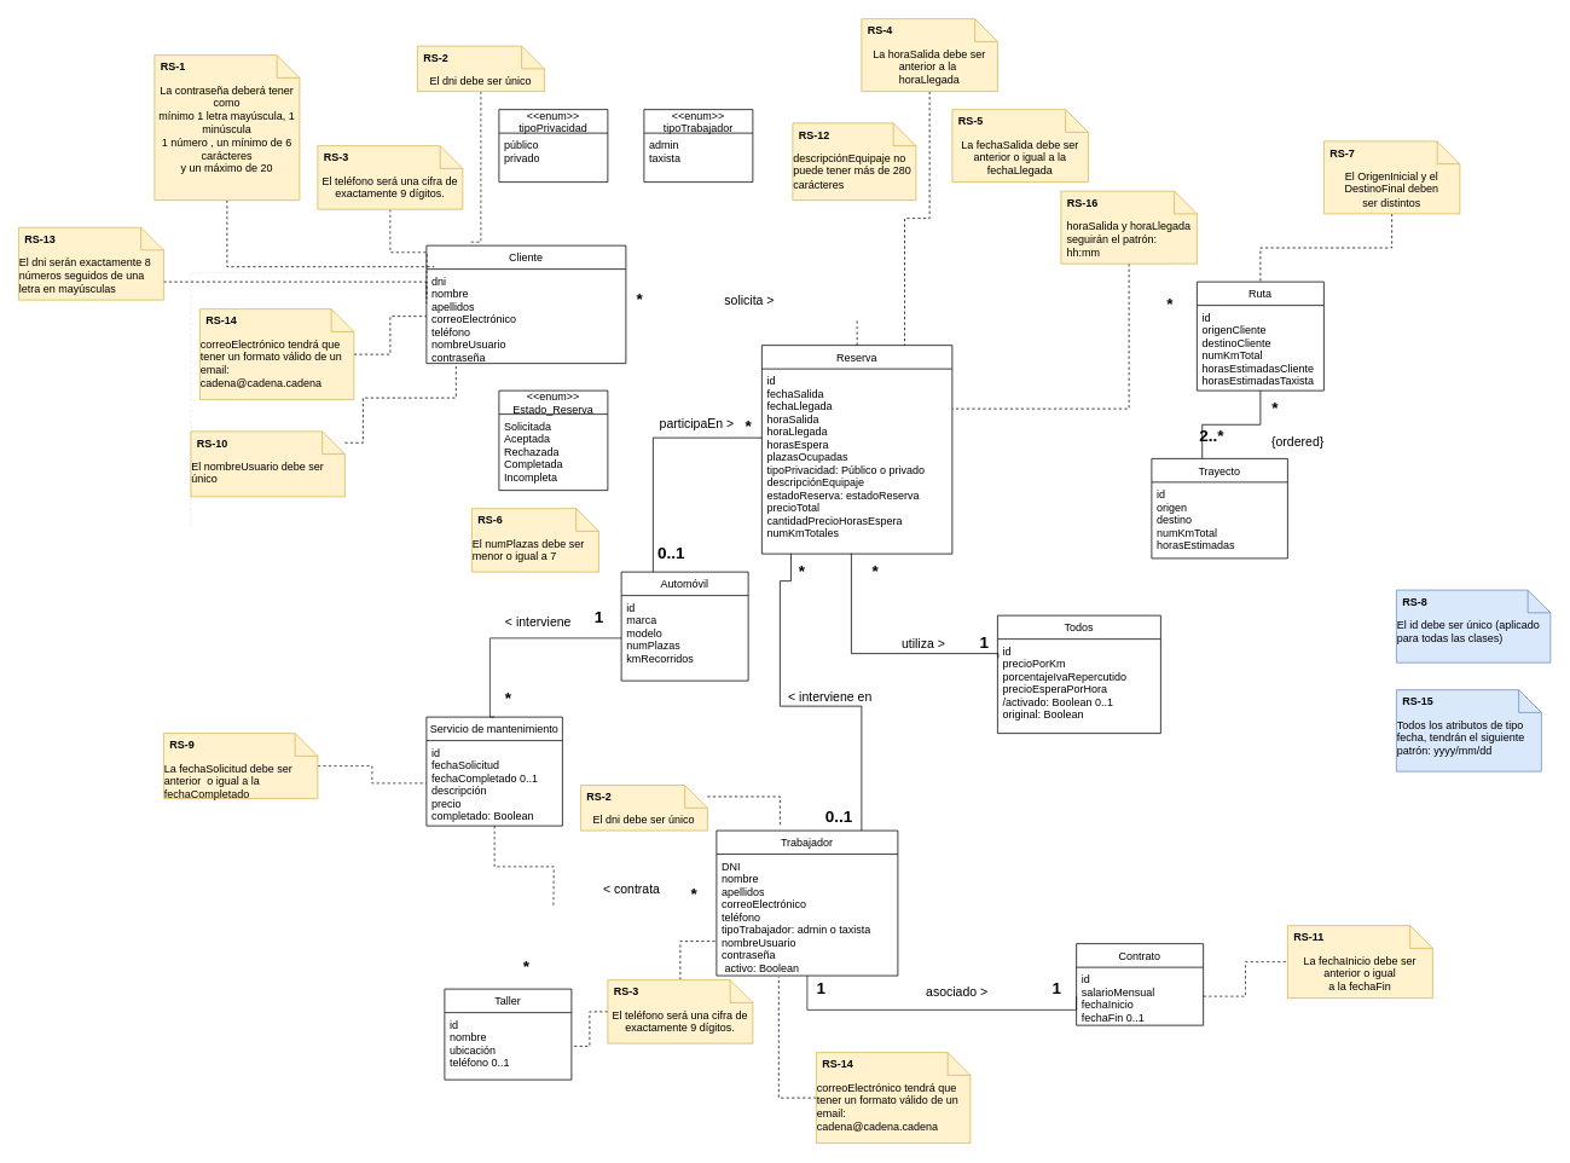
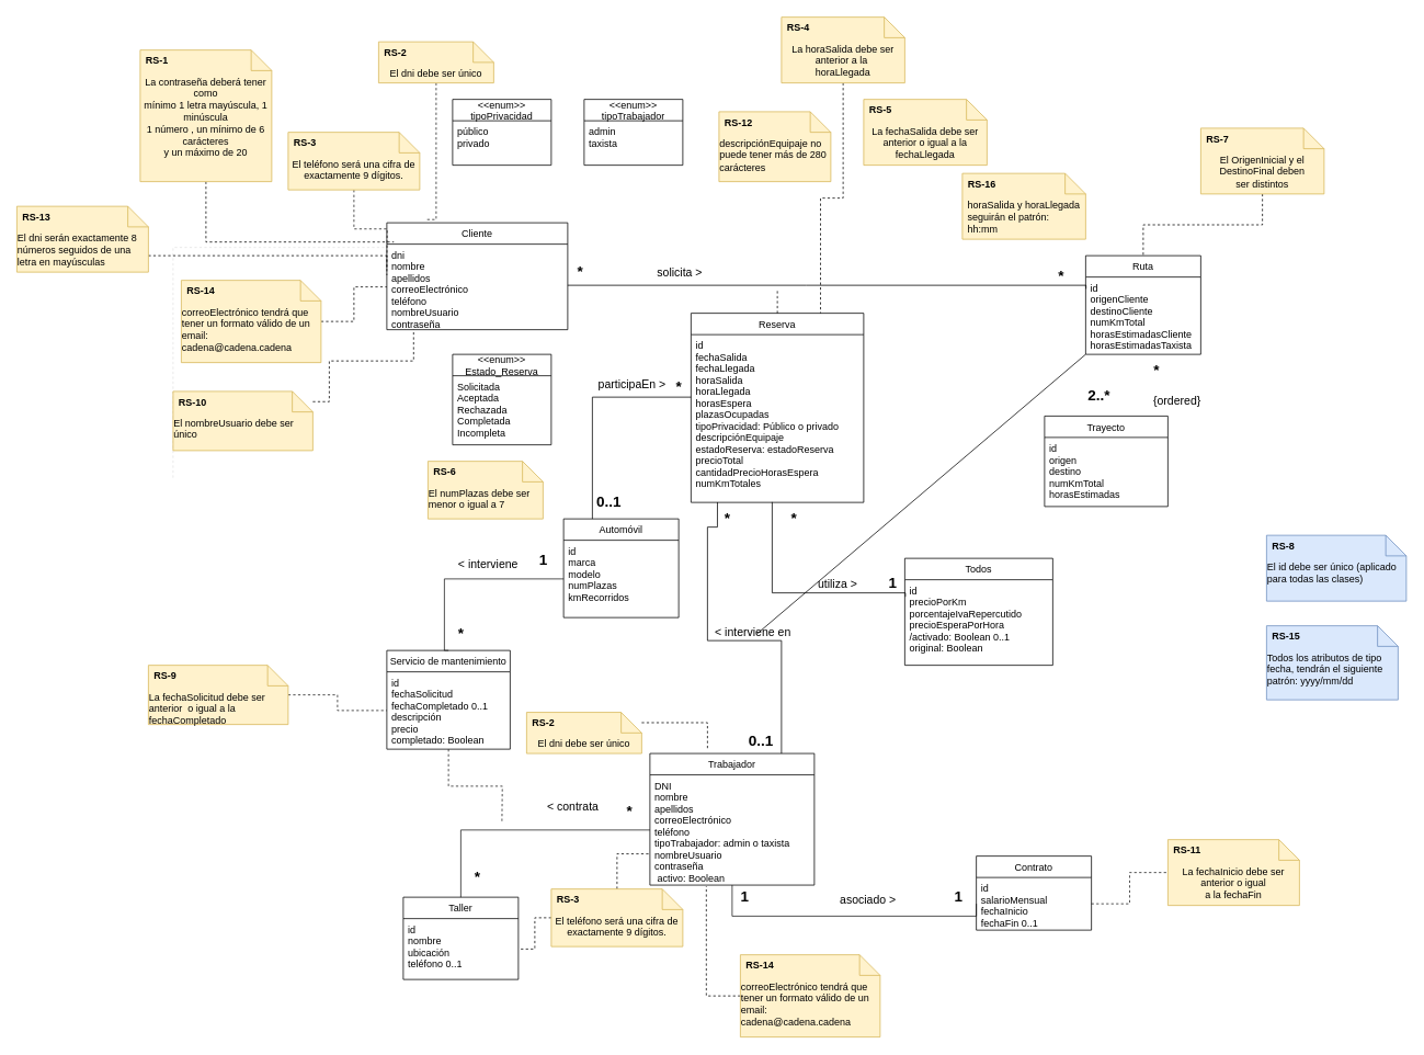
+ <mxCell id="112" style="edgeStyle=orthogonalEdgeStyle;rounded=0;orthogonalLoop=1;jettySize=auto;html=1;entryX=0.003;entryY=0.153;entryDx=0;entryDy=0;startArrow=none;startFill=0;startSize=16;endArrow=none;endFill=0;endSize=14;entryPerimeter=0;" parent="1" source="3" target="111" edge="1"><mxGeometry relative="1" as="geometry"><Array as="points"><mxPoint x="980" y="346" /><mxPoint x="980" y="346" /></Array></mxGeometry></mxCell>
- <mxCell id="98" style="edgeStyle=orthogonalEdgeStyle;rounded=0;orthogonalLoop=1;jettySize=auto;html=1;dashed=1;startArrow=none;startFill=0;startSize=16;endArrow=none;endFill=0;endSize=14;" parent="1" source="99" target="18" edge="1"><mxGeometry relative="1" as="geometry"><Array as="points"><mxPoint x="1245" y="450" /></Array></mxGeometry></mxCell>
- <mxCell id="109" style="edgeStyle=orthogonalEdgeStyle;rounded=0;orthogonalLoop=1;jettySize=auto;html=1;entryX=0.372;entryY=-0.003;entryDx=0;entryDy=0;entryPerimeter=0;startArrow=none;startFill=0;startSize=16;endArrow=none;endFill=0;endSize=14;" parent="1" source="110" target="11" edge="1"><mxGeometry relative="1" as="geometry" /></mxCell>
+ <mxCell id="109" style="edgeStyle=orthogonalEdgeStyle;rounded=0;orthogonalLoop=1;jettySize=auto;html=1;startArrow=none;startFill=0;startSize=16;endArrow=none;endFill=0;endSize=14;" parent="1" source="110" target="108" edge="1"><mxGeometry relative="1" as="geometry" /></mxCell>
+ <mxCell id="52" style="edgeStyle=orthogonalEdgeStyle;rounded=0;sketch=0;orthogonalLoop=1;jettySize=auto;html=1;entryX=0.5;entryY=0;entryDx=0;entryDy=0;shadow=0;startArrow=none;startFill=0;startSize=19;sourcePerimeterSpacing=0;endArrow=none;endFill=0;endSize=20;strokeColor=#030303;opacity=90;" parent="1" source="8" target="50" edge="1"><mxGeometry relative="1" as="geometry" /></mxCell>
